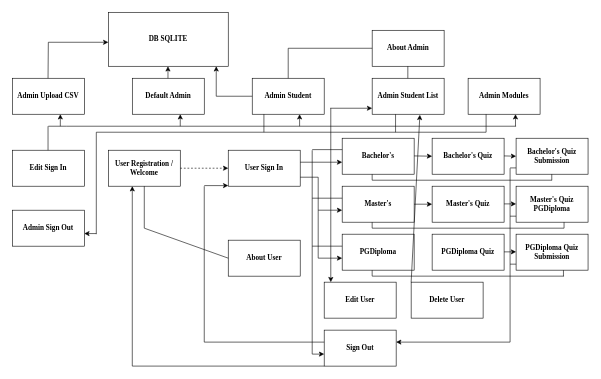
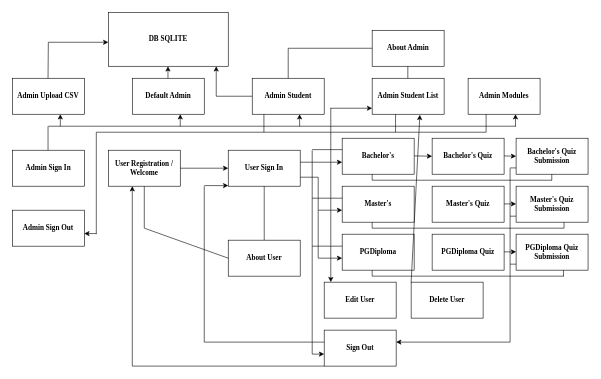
- <mxCell id="8" value="&lt;font&gt;&lt;span&gt;Edit Sign In&lt;/span&gt;&lt;/font&gt;" style="rounded=0;whiteSpace=wrap;html=1;fontStyle=1;fontFamily=Times New Roman;" parent="1" vertex="1"><mxGeometry x="20" y="250" width="120" height="60" as="geometry" /></mxCell>
+ <mxCell id="8" value="&lt;font&gt;&lt;span&gt;Admin Sign In&lt;/span&gt;&lt;/font&gt;" style="rounded=0;whiteSpace=wrap;html=1;fontStyle=1;fontFamily=Times New Roman;" parent="1" vertex="1"><mxGeometry x="20" y="250" width="120" height="60" as="geometry" /></mxCell>
- <mxCell id="15" value="" style="endArrow=classic;html=1;rounded=0;exitX=1;exitY=0.5;exitDx=0;exitDy=0;entryX=0;entryY=0.5;entryDx=0;entryDy=0;fontStyle=1;fontFamily=Times New Roman;dashed=1;" parent="1" source="9" target="10" edge="1"><mxGeometry width="50" height="50" relative="1" as="geometry"><mxPoint x="380" y="310" as="sourcePoint" /><mxPoint x="430" y="260" as="targetPoint" /></mxGeometry></mxCell>
+ <mxCell id="15" value="" style="endArrow=classic;html=1;rounded=0;exitX=1;exitY=0.5;exitDx=0;exitDy=0;entryX=0;entryY=0.5;entryDx=0;entryDy=0;fontStyle=1;fontFamily=Times New Roman;" parent="1" source="9" target="10" edge="1"><mxGeometry width="50" height="50" relative="1" as="geometry"><mxPoint x="380" y="310" as="sourcePoint" /><mxPoint x="430" y="260" as="targetPoint" /></mxGeometry></mxCell>
- <mxCell id="51" value="" style="endArrow=classic;html=1;rounded=0;exitX=1;exitY=0.5;exitDx=0;exitDy=0;entryX=0;entryY=0.5;entryDx=0;entryDy=0;fontFamily=Times New Roman;fontStyle=1" parent="1" source="31" target="50" edge="1"><mxGeometry width="50" height="50" relative="1" as="geometry"><mxPoint x="780" y="450" as="sourcePoint" /><mxPoint x="830" y="400" as="targetPoint" /></mxGeometry></mxCell>
- <mxCell id="54" value="Master's Quiz PGDiploma" style="rounded=0;whiteSpace=wrap;html=1;fontFamily=Times New Roman;fontStyle=1" parent="1" vertex="1"><mxGeometry x="860" y="310" width="120" height="60" as="geometry" /></mxCell>
+ <mxCell id="54" value="Master's Quiz Submission" style="rounded=0;whiteSpace=wrap;html=1;fontFamily=Times New Roman;fontStyle=1" parent="1" vertex="1"><mxGeometry x="860" y="310" width="120" height="60" as="geometry" /></mxCell>
+ <mxCell id="18" value="" style="endArrow=none;html=1;rounded=0;exitX=0.5;exitY=0;exitDx=0;exitDy=0;entryX=0.5;entryY=1;entryDx=0;entryDy=0;fontStyle=1;fontFamily=Times New Roman;" parent="1" source="11" target="10" edge="1"><mxGeometry width="50" height="50" relative="1" as="geometry"><mxPoint x="450" y="350" as="sourcePoint" /><mxPoint x="500" y="300" as="targetPoint" /></mxGeometry></mxCell>
